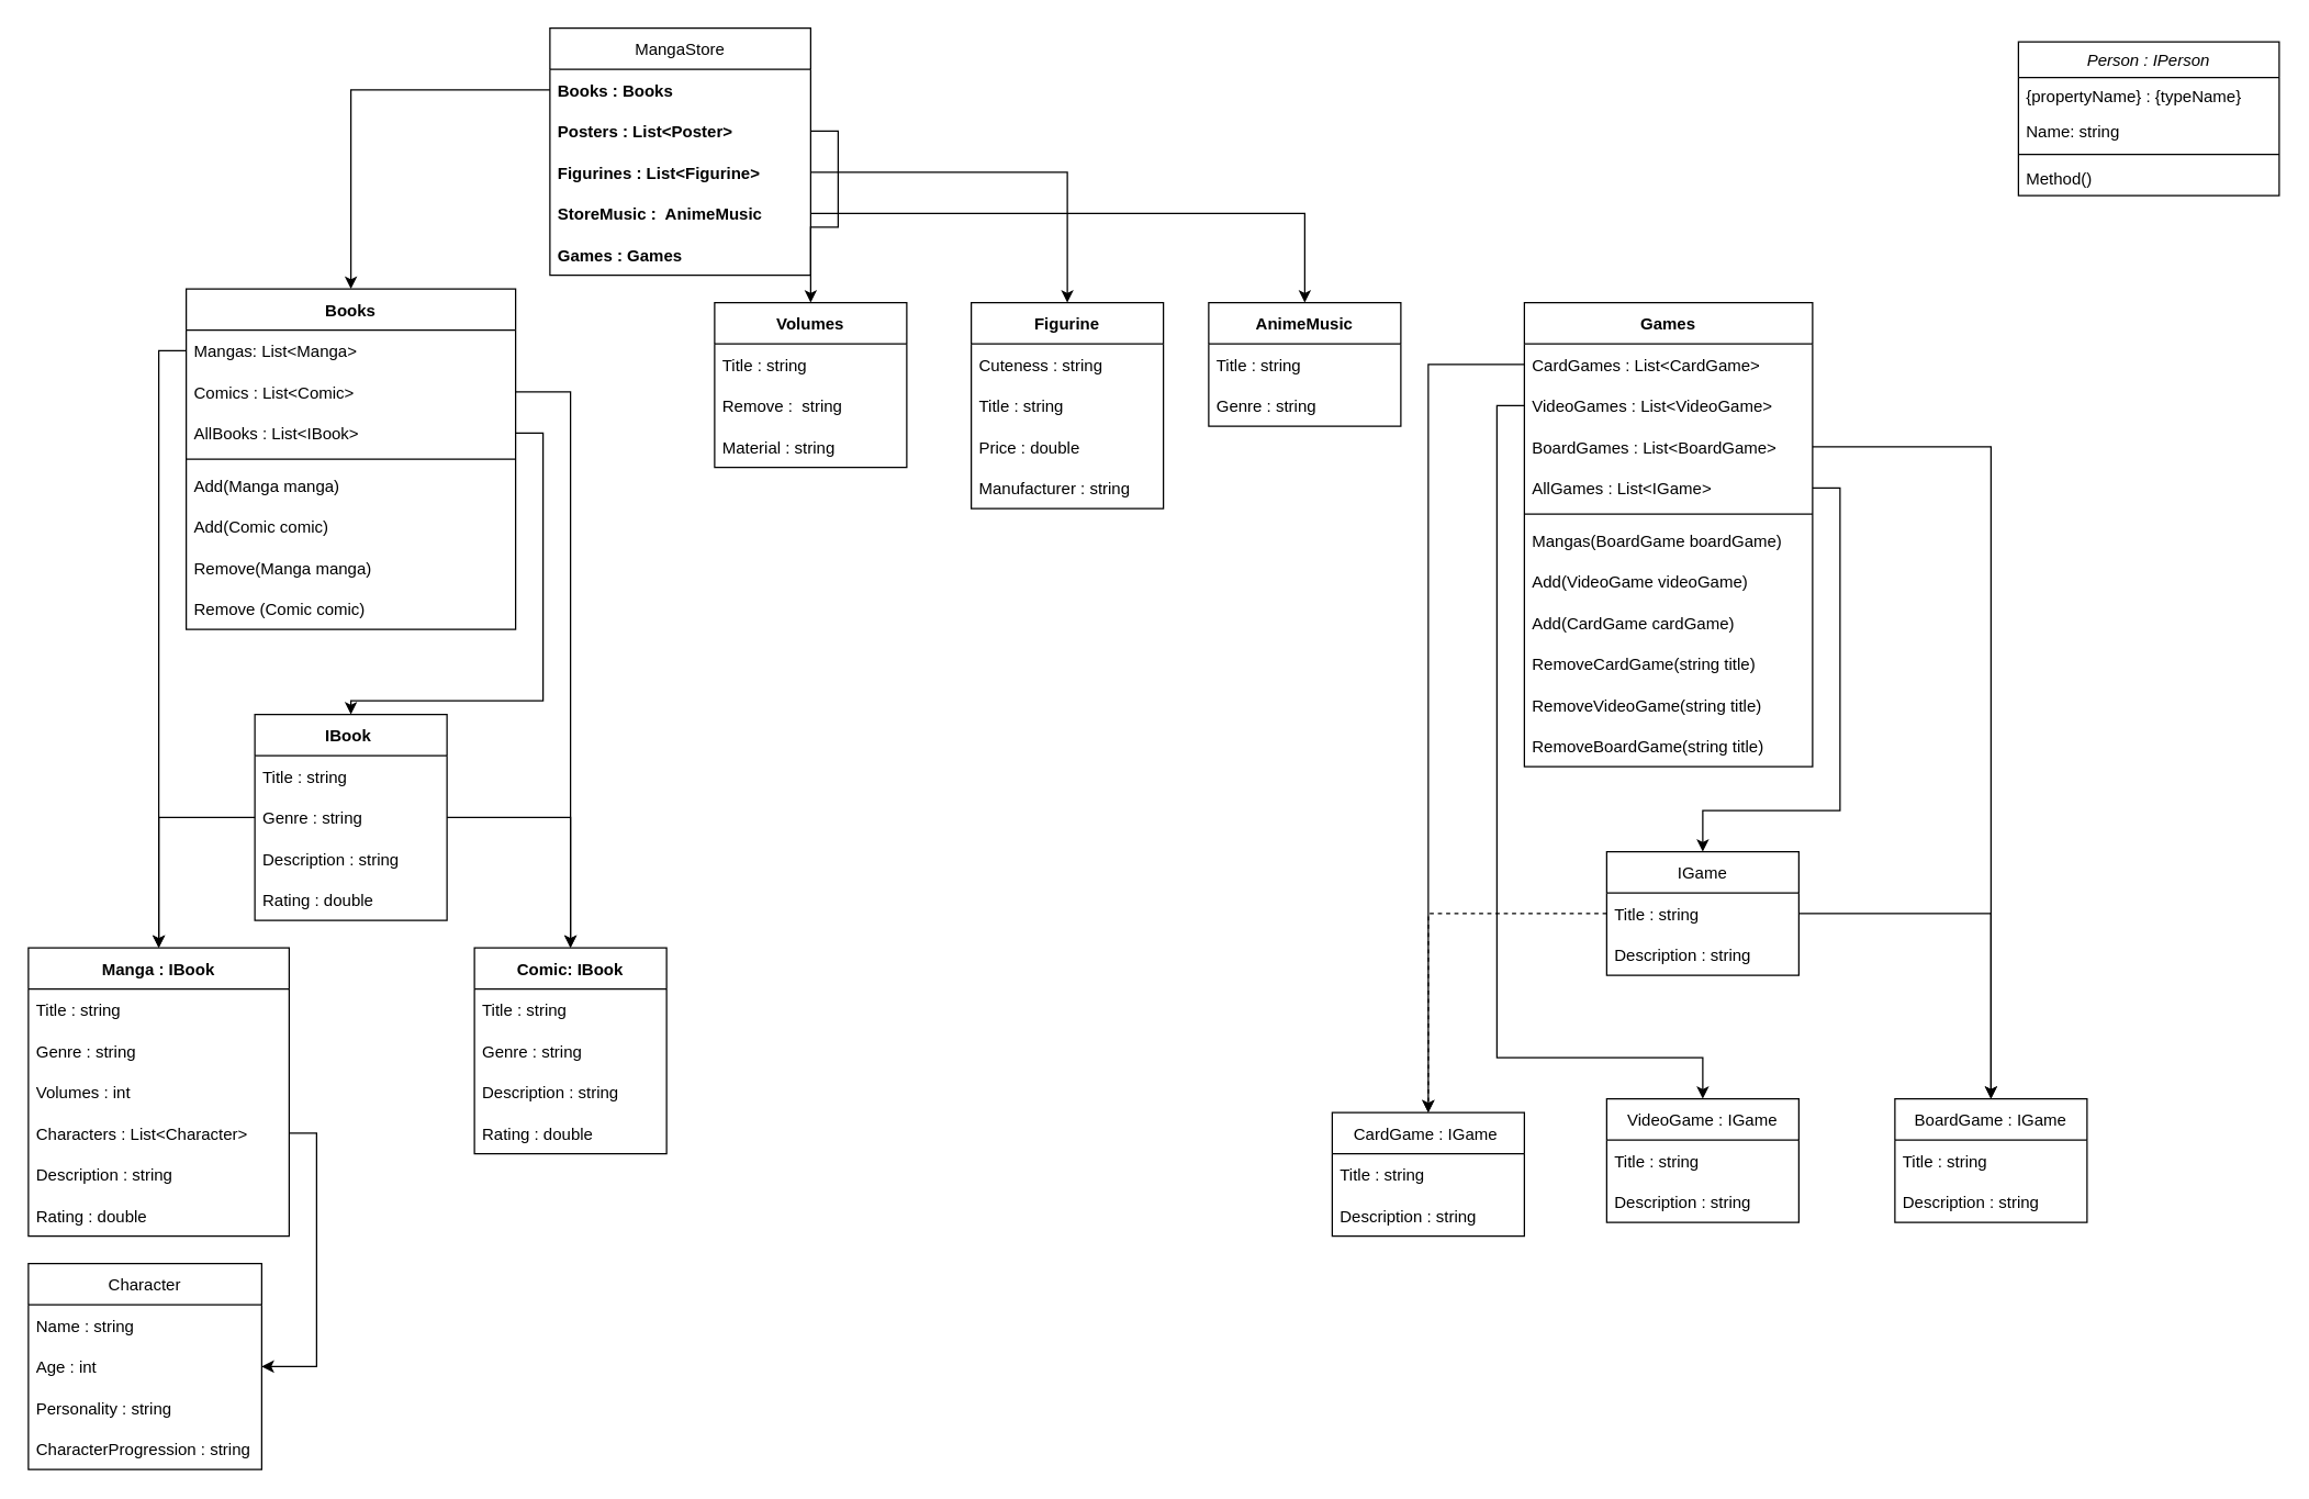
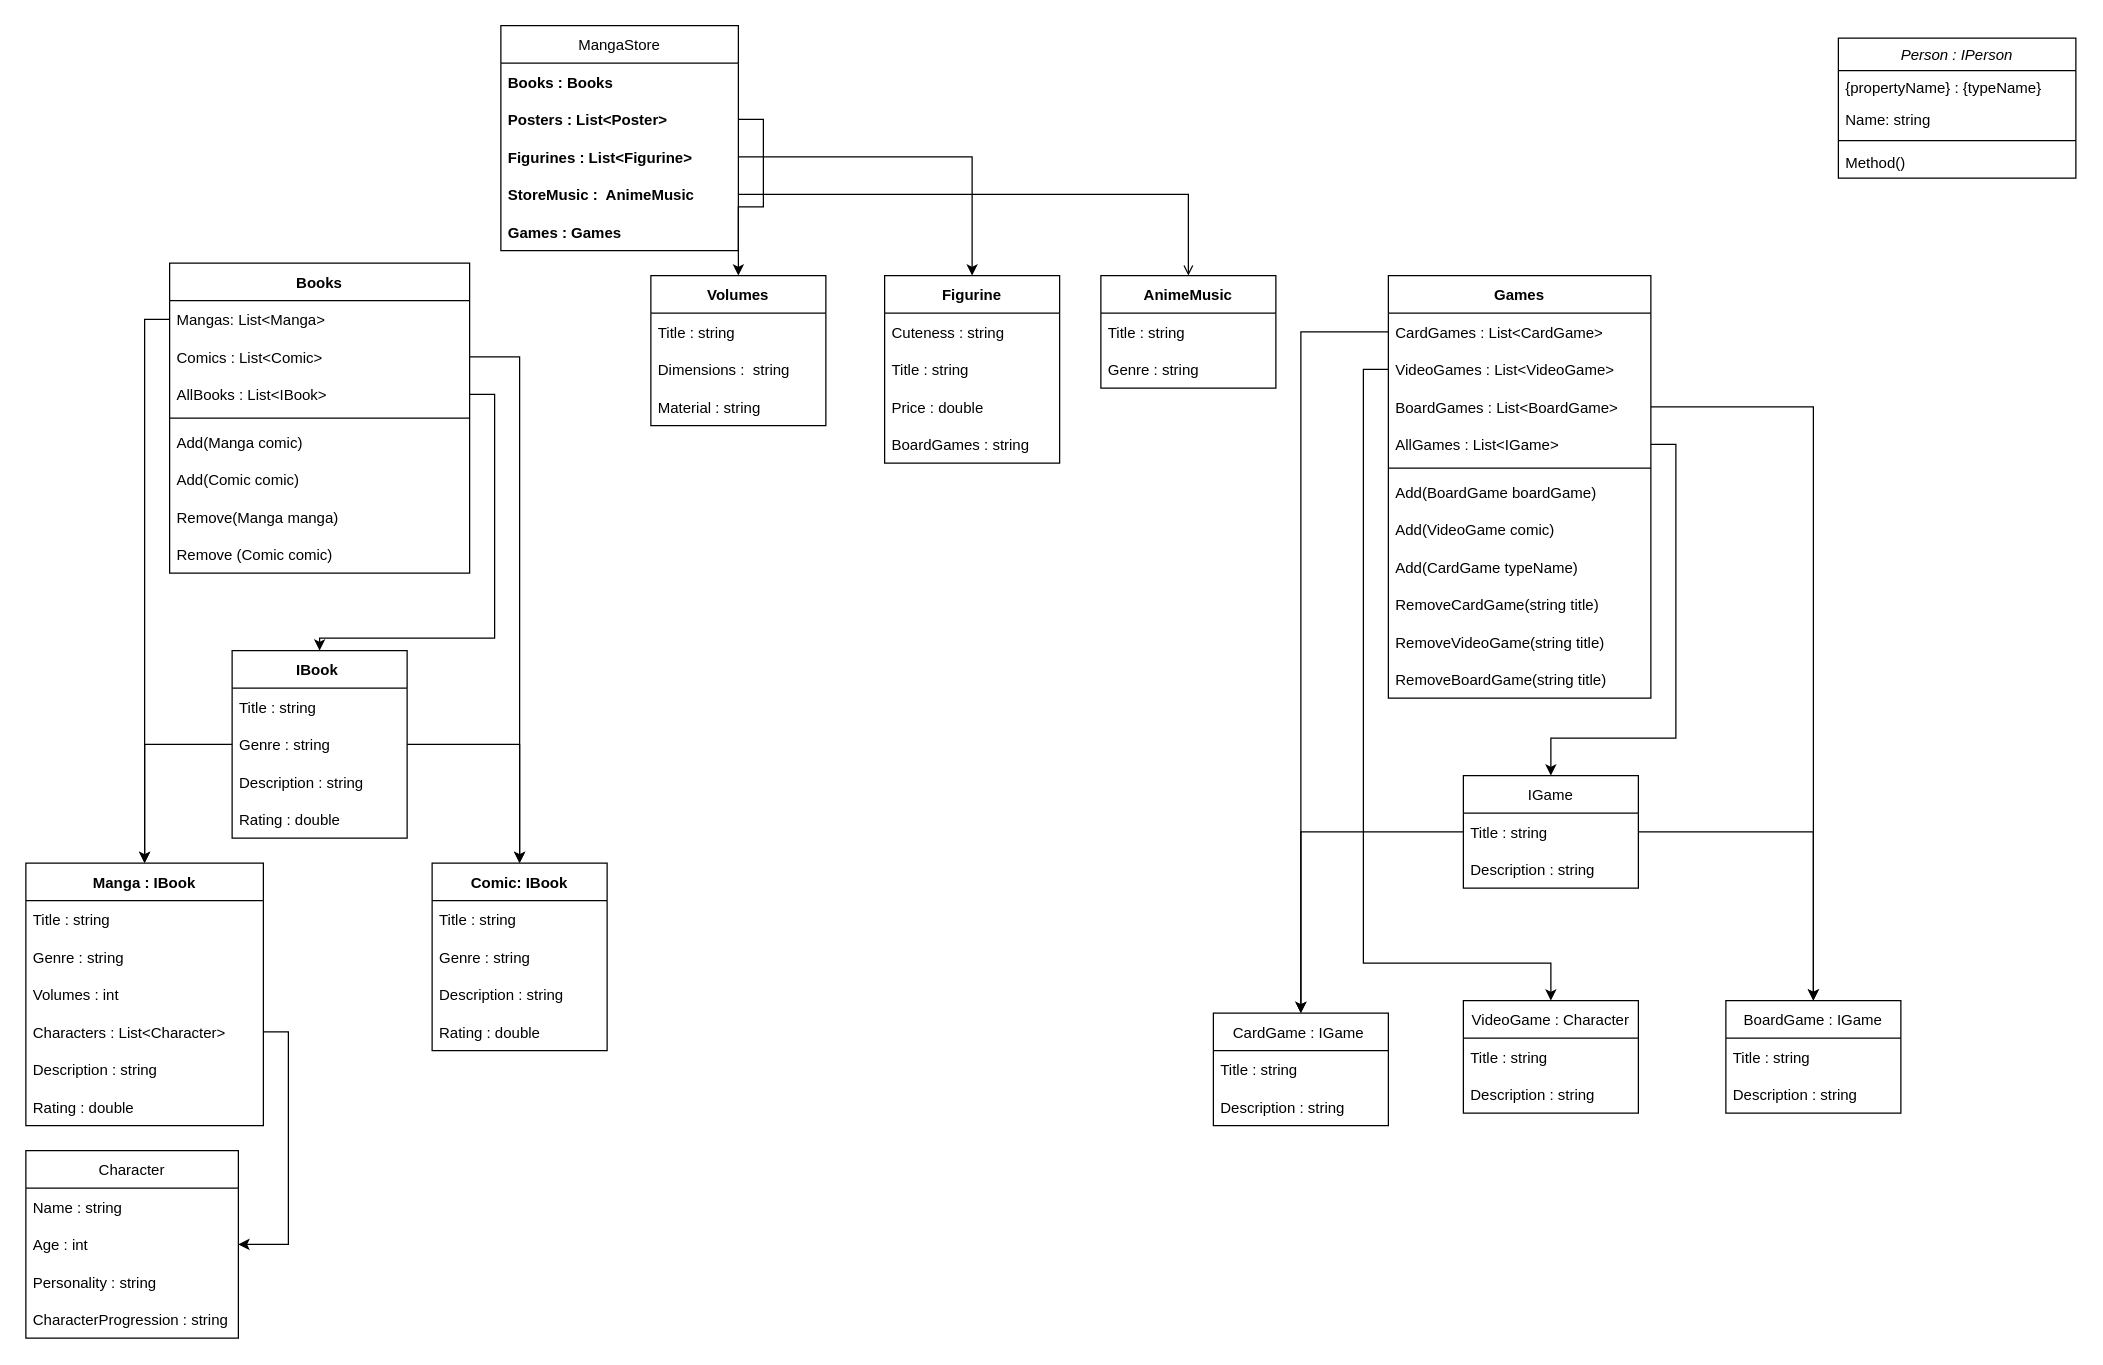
- <mxCell id="41" style="edgeStyle=orthogonalEdgeStyle;rounded=0;orthogonalLoop=1;jettySize=auto;html=1;exitX=0;exitY=0.5;exitDx=0;exitDy=0;entryX=0.5;entryY=0;entryDx=0;entryDy=0;fontColor=#000000;" parent="1" source="8" target="25" edge="1"><mxGeometry relative="1" as="geometry" /></mxCell>
- <mxCell id="65" style="edgeStyle=orthogonalEdgeStyle;rounded=0;orthogonalLoop=1;jettySize=auto;html=1;exitX=1;exitY=0.5;exitDx=0;exitDy=0;entryX=0.5;entryY=0;entryDx=0;entryDy=0;fontColor=#000000;" parent="1" source="11" target="62" edge="1"><mxGeometry relative="1" as="geometry" /></mxCell>
+ <mxCell id="65" style="edgeStyle=orthogonalEdgeStyle;rounded=0;orthogonalLoop=1;jettySize=auto;html=1;exitX=1;exitY=0.5;exitDx=0;exitDy=0;entryX=0.5;entryY=0;entryDx=0;entryDy=0;fontColor=#000000;endArrow=open;" parent="1" source="11" target="62" edge="1"><mxGeometry relative="1" as="geometry" /></mxCell>
- <mxCell id="44" value="Remove :  string" style="text;strokeColor=none;fillColor=none;align=left;verticalAlign=middle;spacingLeft=4;spacingRight=4;overflow=hidden;points=[[0,0.5],[1,0.5]];portConstraint=eastwest;rotatable=0;fontColor=#000000;" parent="42" vertex="1"><mxGeometry y="60" width="140" height="30" as="geometry" /></mxCell>
+ <mxCell id="44" value="Dimensions :  string" style="text;strokeColor=none;fillColor=none;align=left;verticalAlign=middle;spacingLeft=4;spacingRight=4;overflow=hidden;points=[[0,0.5],[1,0.5]];portConstraint=eastwest;rotatable=0;fontColor=#000000;" parent="42" vertex="1"><mxGeometry y="60" width="140" height="30" as="geometry" /></mxCell>
- <mxCell id="30" value="Add(Manga manga)" style="text;strokeColor=none;fillColor=none;align=left;verticalAlign=middle;spacingLeft=4;spacingRight=4;overflow=hidden;points=[[0,0.5],[1,0.5]];portConstraint=eastwest;rotatable=0;fontColor=#000000;" parent="25" vertex="1"><mxGeometry y="128" width="240" height="30" as="geometry" /></mxCell>
+ <mxCell id="30" value="Add(Manga comic)" style="text;strokeColor=none;fillColor=none;align=left;verticalAlign=middle;spacingLeft=4;spacingRight=4;overflow=hidden;points=[[0,0.5],[1,0.5]];portConstraint=eastwest;rotatable=0;fontColor=#000000;" parent="25" vertex="1"><mxGeometry y="128" width="240" height="30" as="geometry" /></mxCell>
- <mxCell id="60" value="Manufacturer : string" style="text;strokeColor=none;fillColor=none;align=left;verticalAlign=middle;spacingLeft=4;spacingRight=4;overflow=hidden;points=[[0,0.5],[1,0.5]];portConstraint=eastwest;rotatable=0;" parent="56" vertex="1"><mxGeometry y="120" width="140" height="30" as="geometry" /></mxCell>
+ <mxCell id="60" value="BoardGames : string" style="text;strokeColor=none;fillColor=none;align=left;verticalAlign=middle;spacingLeft=4;spacingRight=4;overflow=hidden;points=[[0,0.5],[1,0.5]];portConstraint=eastwest;rotatable=0;" parent="56" vertex="1"><mxGeometry y="120" width="140" height="30" as="geometry" /></mxCell>
- <mxCell id="72" value="Mangas(BoardGame boardGame)" style="text;strokeColor=none;fillColor=none;align=left;verticalAlign=middle;spacingLeft=4;spacingRight=4;overflow=hidden;points=[[0,0.5],[1,0.5]];portConstraint=eastwest;rotatable=0;" parent="66" vertex="1"><mxGeometry y="158" width="210" height="30" as="geometry" /></mxCell>
+ <mxCell id="72" value="Add(BoardGame boardGame)" style="text;strokeColor=none;fillColor=none;align=left;verticalAlign=middle;spacingLeft=4;spacingRight=4;overflow=hidden;points=[[0,0.5],[1,0.5]];portConstraint=eastwest;rotatable=0;" parent="66" vertex="1"><mxGeometry y="158" width="210" height="30" as="geometry" /></mxCell>
- <mxCell id="73" value="Add(VideoGame videoGame)" style="text;strokeColor=none;fillColor=none;align=left;verticalAlign=middle;spacingLeft=4;spacingRight=4;overflow=hidden;points=[[0,0.5],[1,0.5]];portConstraint=eastwest;rotatable=0;" parent="66" vertex="1"><mxGeometry y="188" width="210" height="30" as="geometry" /></mxCell>
+ <mxCell id="73" value="Add(VideoGame comic)" style="text;strokeColor=none;fillColor=none;align=left;verticalAlign=middle;spacingLeft=4;spacingRight=4;overflow=hidden;points=[[0,0.5],[1,0.5]];portConstraint=eastwest;rotatable=0;" parent="66" vertex="1"><mxGeometry y="188" width="210" height="30" as="geometry" /></mxCell>
- <mxCell id="74" value="Add(CardGame cardGame)" style="text;strokeColor=none;fillColor=none;align=left;verticalAlign=middle;spacingLeft=4;spacingRight=4;overflow=hidden;points=[[0,0.5],[1,0.5]];portConstraint=eastwest;rotatable=0;" parent="66" vertex="1"><mxGeometry y="218" width="210" height="30" as="geometry" /></mxCell>
+ <mxCell id="74" value="Add(CardGame typeName)" style="text;strokeColor=none;fillColor=none;align=left;verticalAlign=middle;spacingLeft=4;spacingRight=4;overflow=hidden;points=[[0,0.5],[1,0.5]];portConstraint=eastwest;rotatable=0;" parent="66" vertex="1"><mxGeometry y="218" width="210" height="30" as="geometry" /></mxCell>
- <mxCell id="87" style="edgeStyle=orthogonalEdgeStyle;rounded=0;orthogonalLoop=1;jettySize=auto;html=1;entryX=0.5;entryY=0;entryDx=0;entryDy=0;fontColor=#000000;dashed=1;" parent="1" source="88" target="81" edge="1"><mxGeometry relative="1" as="geometry" /></mxCell>
+ <mxCell id="87" style="edgeStyle=orthogonalEdgeStyle;rounded=0;orthogonalLoop=1;jettySize=auto;html=1;entryX=0.5;entryY=0;entryDx=0;entryDy=0;fontColor=#000000;" parent="1" source="88" target="81" edge="1"><mxGeometry relative="1" as="geometry" /></mxCell>
- <mxCell id="78" value="VideoGame : IGame" style="swimlane;fontStyle=0;childLayout=stackLayout;horizontal=1;startSize=30;horizontalStack=0;resizeParent=1;resizeParentMax=0;resizeLast=0;collapsible=1;marginBottom=0;fontColor=#000000;" parent="1" vertex="1"><mxGeometry x="1170" y="800" width="140" height="90" as="geometry" /></mxCell>
+ <mxCell id="78" value="VideoGame : Character" style="swimlane;fontStyle=0;childLayout=stackLayout;horizontal=1;startSize=30;horizontalStack=0;resizeParent=1;resizeParentMax=0;resizeLast=0;collapsible=1;marginBottom=0;fontColor=#000000;" parent="1" vertex="1"><mxGeometry x="1170" y="800" width="140" height="90" as="geometry" /></mxCell>
